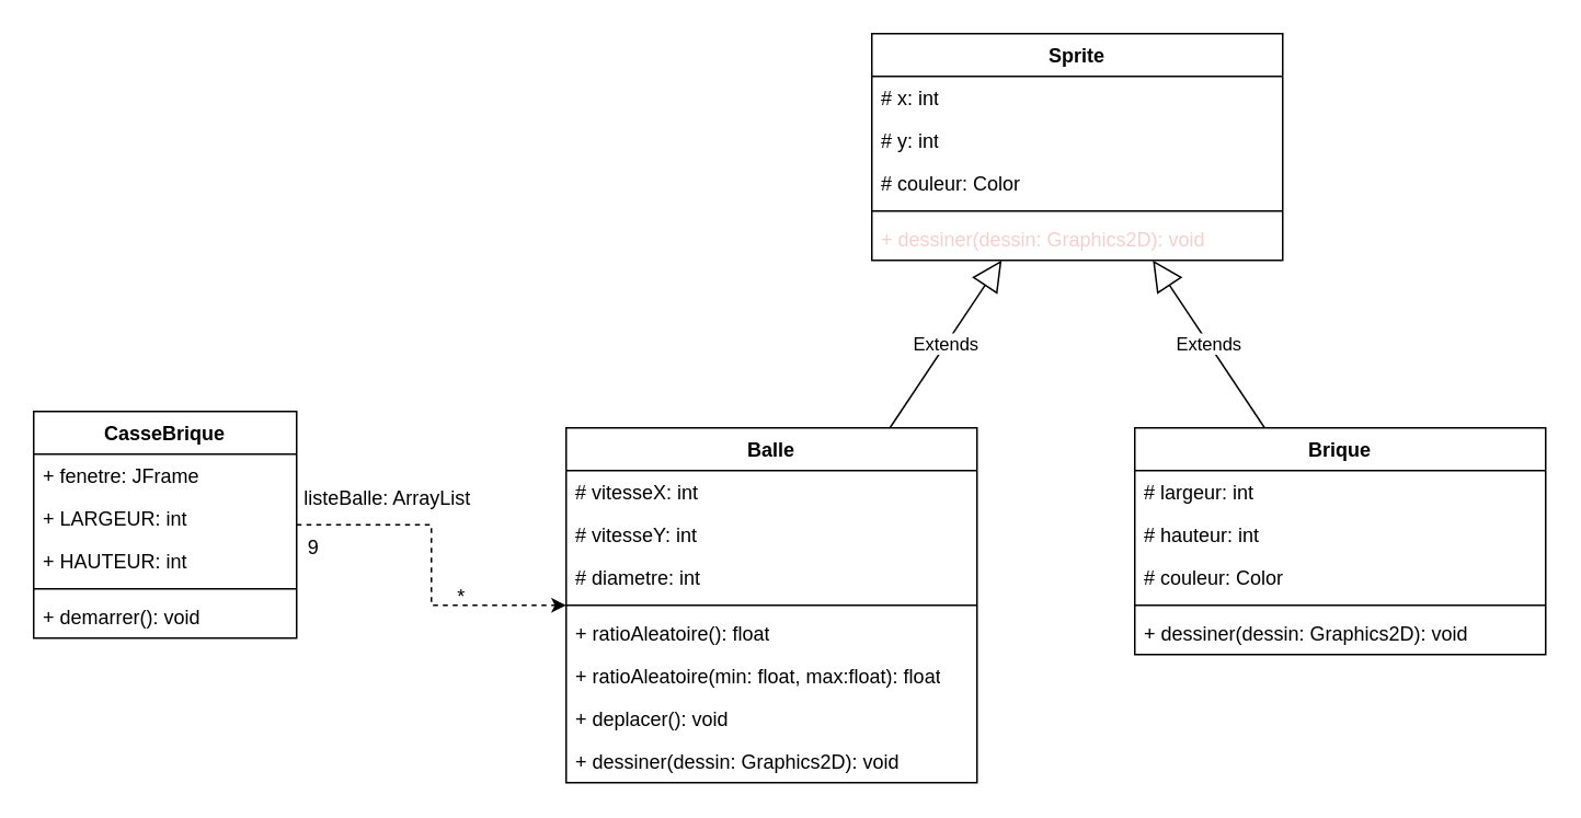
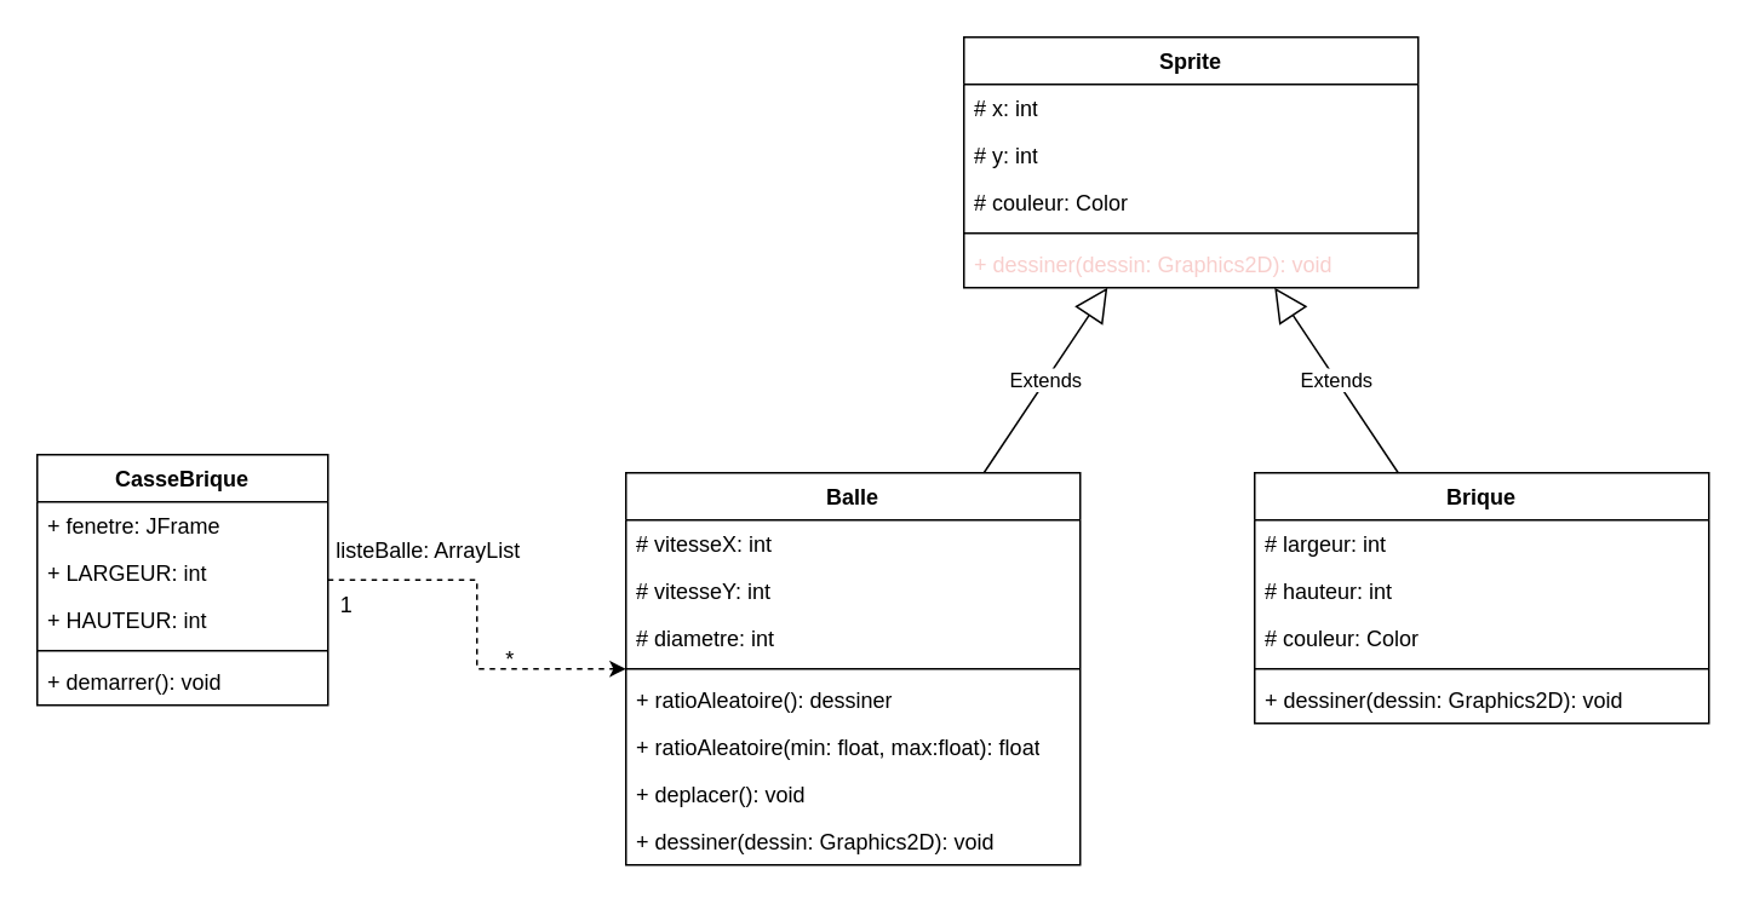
- <mxCell id="25" value="9" style="text;html=1;align=center;verticalAlign=middle;resizable=0;points=[];autosize=1;strokeColor=none;fillColor=none;" vertex="1" parent="1"><mxGeometry x="175" y="318" width="30" height="30" as="geometry" /></mxCell>
+ <mxCell id="25" value="1" style="text;html=1;align=center;verticalAlign=middle;resizable=0;points=[];autosize=1;strokeColor=none;fillColor=none;" vertex="1" parent="1"><mxGeometry x="175" y="318" width="30" height="30" as="geometry" /></mxCell>
- <mxCell id="14" value="+ ratioAleatoire(): float" style="text;strokeColor=none;fillColor=none;align=left;verticalAlign=top;spacingLeft=4;spacingRight=4;overflow=hidden;rotatable=0;points=[[0,0.5],[1,0.5]];portConstraint=eastwest;whiteSpace=wrap;html=1;" vertex="1" parent="9"><mxGeometry y="112" width="250" height="26" as="geometry" /></mxCell>
+ <mxCell id="14" value="+ ratioAleatoire(): dessiner" style="text;strokeColor=none;fillColor=none;align=left;verticalAlign=top;spacingLeft=4;spacingRight=4;overflow=hidden;rotatable=0;points=[[0,0.5],[1,0.5]];portConstraint=eastwest;whiteSpace=wrap;html=1;" vertex="1" parent="9"><mxGeometry y="112" width="250" height="26" as="geometry" /></mxCell>
